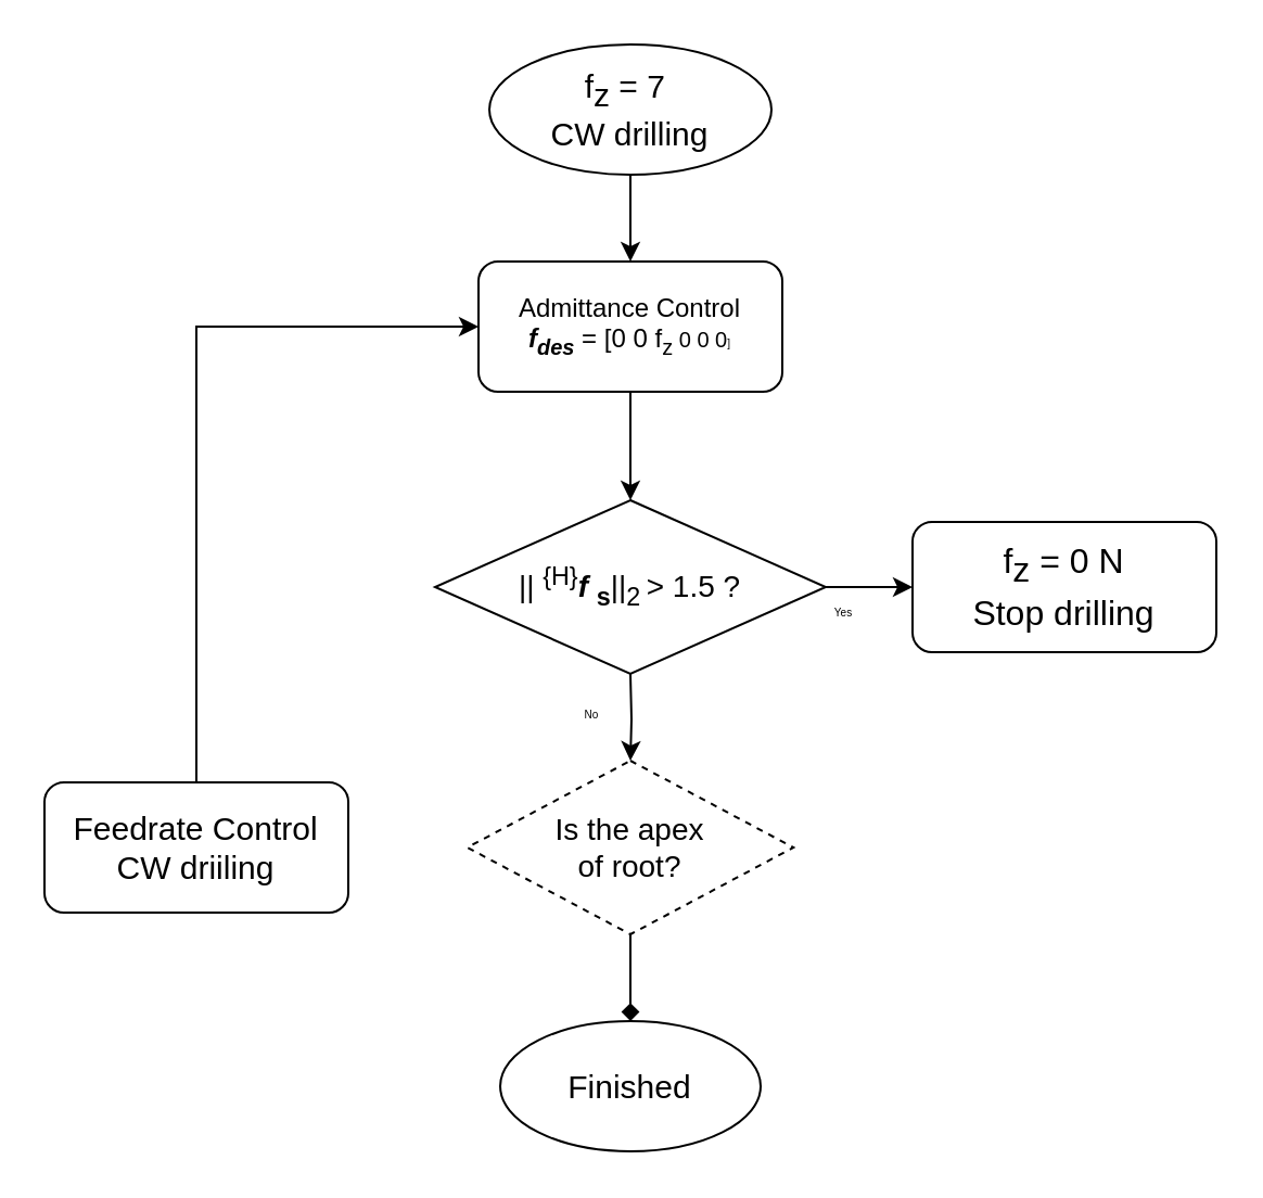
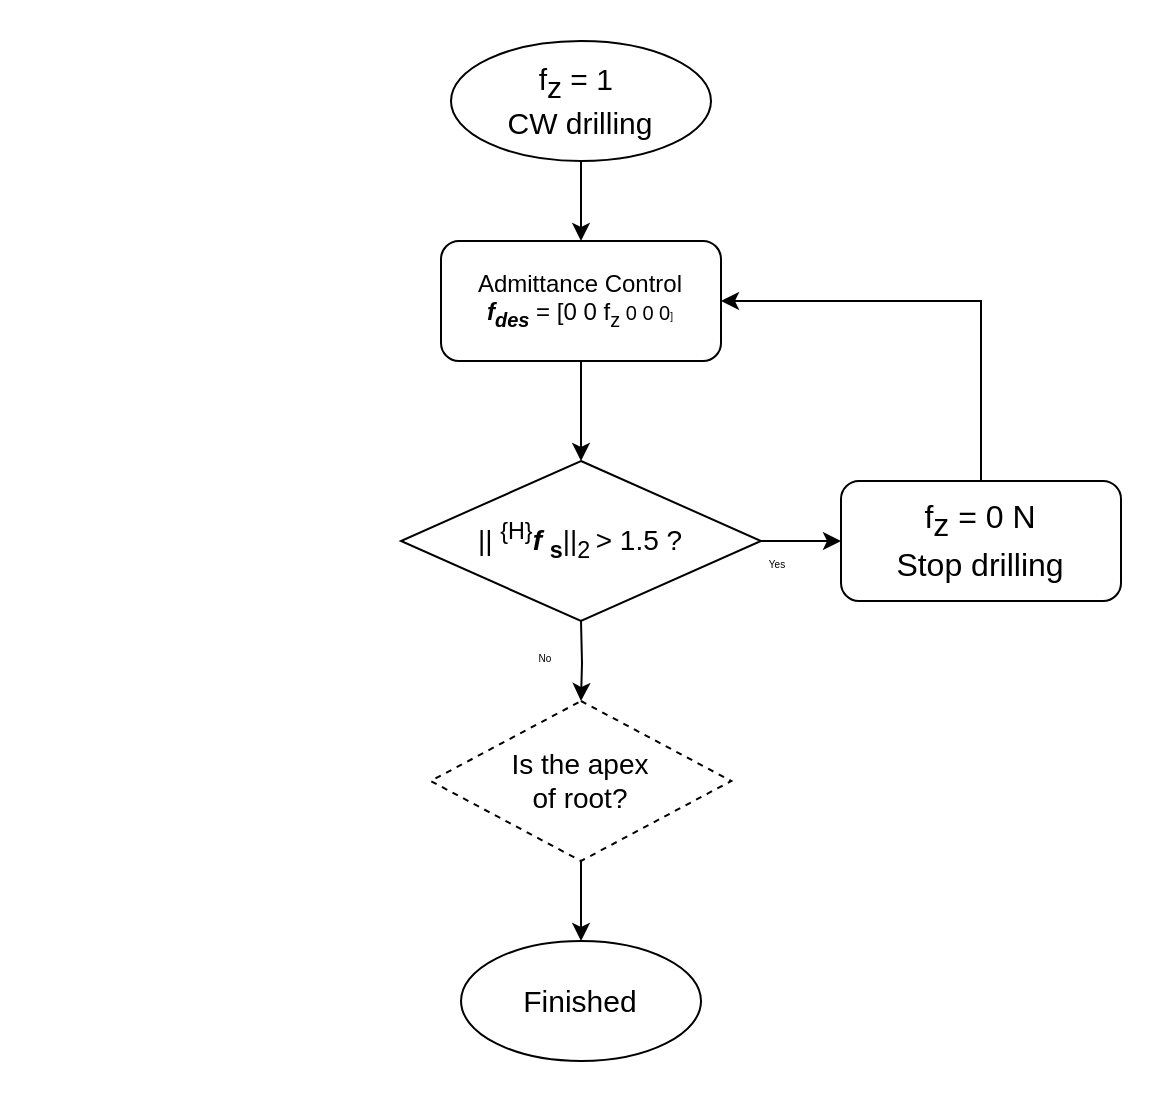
- <mxCell id="3" value="&lt;span style=&quot;font-size: 15px&quot;&gt;f&lt;sub style=&quot;font-size: 15px&quot;&gt;z&lt;/sub&gt;&lt;/span&gt;&lt;span style=&quot;font-size: 15px&quot;&gt;&amp;nbsp;= 7&amp;nbsp;&lt;br&gt;CW drilling&lt;br&gt;&lt;/span&gt;" style="ellipse;whiteSpace=wrap;html=1;fontSize=15;" parent="1" vertex="1"><mxGeometry x="225" y="20" width="130" height="60" as="geometry" /></mxCell>
+ <mxCell id="3" value="&lt;span style=&quot;font-size: 15px&quot;&gt;f&lt;sub style=&quot;font-size: 15px&quot;&gt;z&lt;/sub&gt;&lt;/span&gt;&lt;span style=&quot;font-size: 15px&quot;&gt;&amp;nbsp;= 1&amp;nbsp;&lt;br&gt;CW drilling&lt;br&gt;&lt;/span&gt;" style="ellipse;whiteSpace=wrap;html=1;fontSize=15;" parent="1" vertex="1"><mxGeometry x="225" y="20" width="130" height="60" as="geometry" /></mxCell>
+ <mxCell id="15" style="edgeStyle=orthogonalEdgeStyle;rounded=0;orthogonalLoop=1;jettySize=auto;html=1;exitX=0.5;exitY=0;exitDx=0;exitDy=0;entryX=1;entryY=0.5;entryDx=0;entryDy=0;" edge="1" parent="1" source="16" target="5"><mxGeometry relative="1" as="geometry" /></mxCell>
- <mxCell id="6" style="edgeStyle=orthogonalEdgeStyle;rounded=0;orthogonalLoop=1;jettySize=auto;html=1;exitX=0.5;exitY=0;exitDx=0;exitDy=0;entryX=0;entryY=0.5;entryDx=0;entryDy=0;" parent="1" source="7" target="5" edge="1"><mxGeometry relative="1" as="geometry" /></mxCell>
- <mxCell id="7" value="Feedrate Control&lt;br&gt;CW driiling" style="rounded=1;whiteSpace=wrap;html=1;fontSize=15;" parent="1" vertex="1"><mxGeometry x="20" y="360" width="140" height="60" as="geometry" /></mxCell>
- <mxCell id="12" style="edgeStyle=orthogonalEdgeStyle;rounded=0;orthogonalLoop=1;jettySize=auto;html=1;exitX=0.5;exitY=1;exitDx=0;exitDy=0;endArrow=diamond;" parent="1" source="13" target="14" edge="1"><mxGeometry relative="1" as="geometry" /></mxCell>
+ <mxCell id="12" style="edgeStyle=orthogonalEdgeStyle;rounded=0;orthogonalLoop=1;jettySize=auto;html=1;exitX=0.5;exitY=1;exitDx=0;exitDy=0;" parent="1" source="13" target="14" edge="1"><mxGeometry relative="1" as="geometry" /></mxCell>
